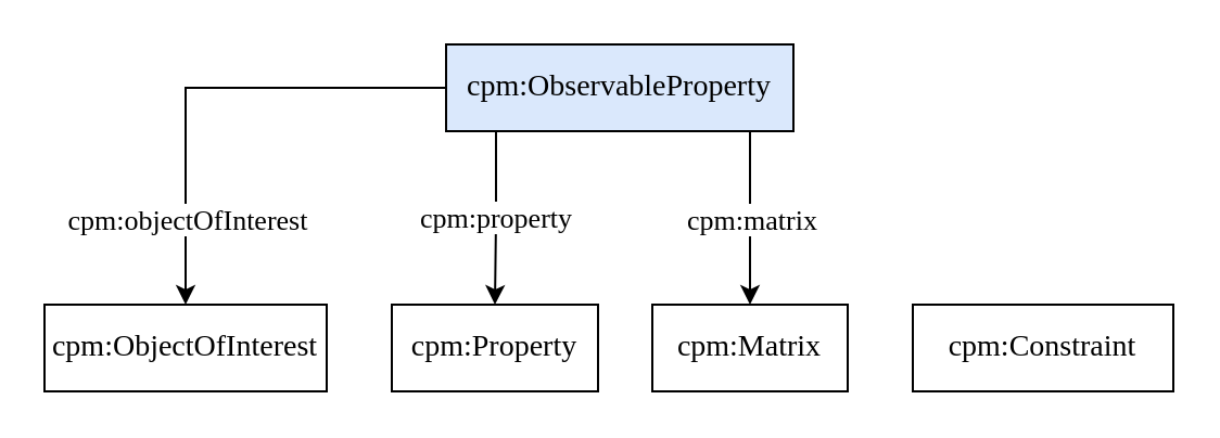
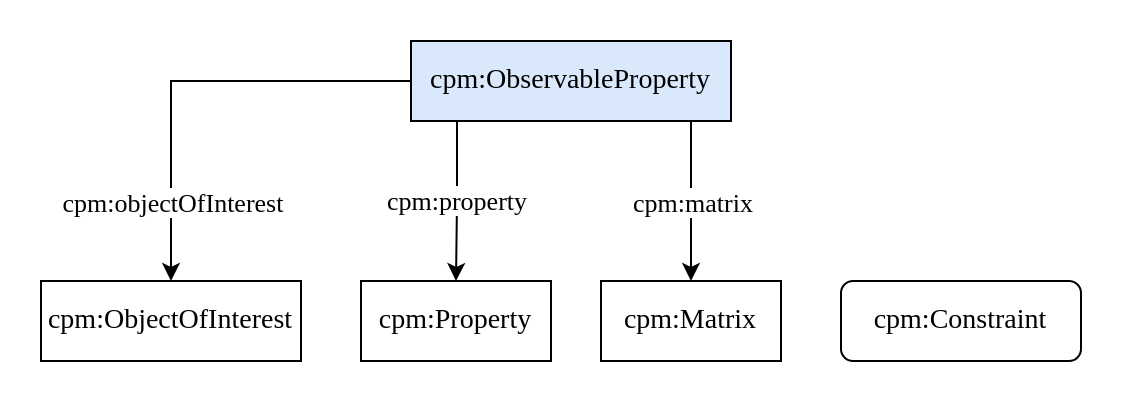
- <mxCell id="12" value="cpm:Constraint" style="rounded=0;whiteSpace=wrap;html=1;fontFamily=Times New Roman;fontSize=14;" vertex="1" parent="1"><mxGeometry x="420" y="140" width="120" height="40" as="geometry" /></mxCell>
+ <mxCell id="12" value="cpm:Constraint" style="whiteSpace=wrap;html=1;fontFamily=Times New Roman;fontSize=14;rounded=1;" vertex="1" parent="1"><mxGeometry x="420" y="140" width="120" height="40" as="geometry" /></mxCell>
